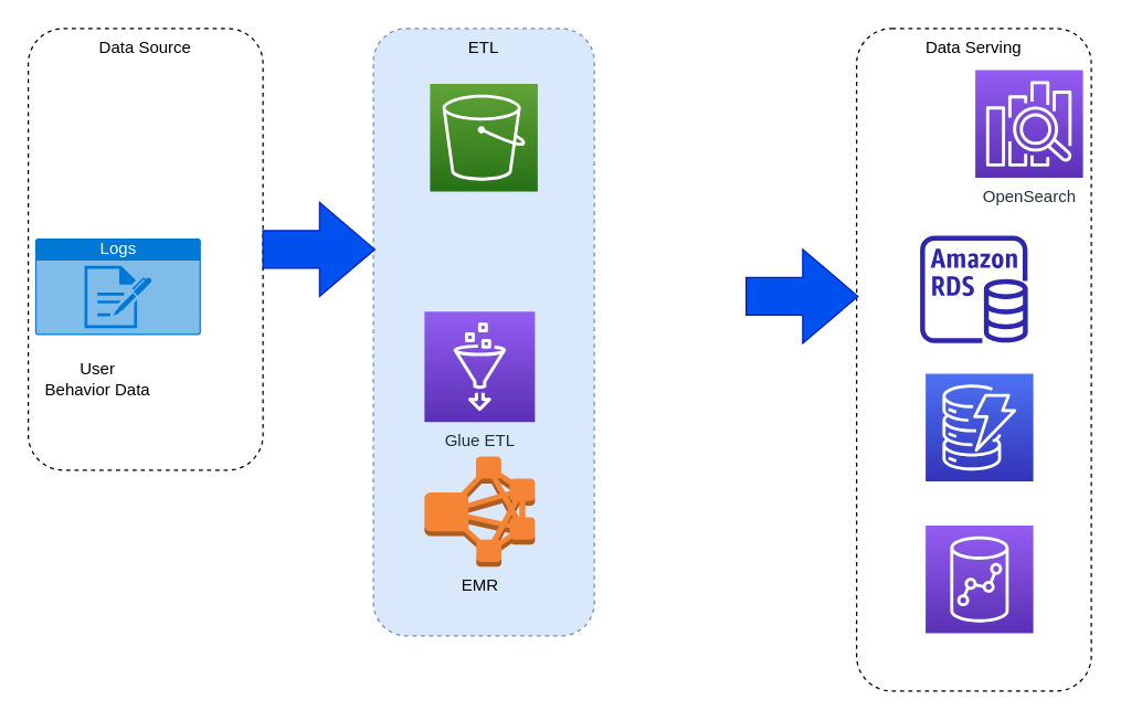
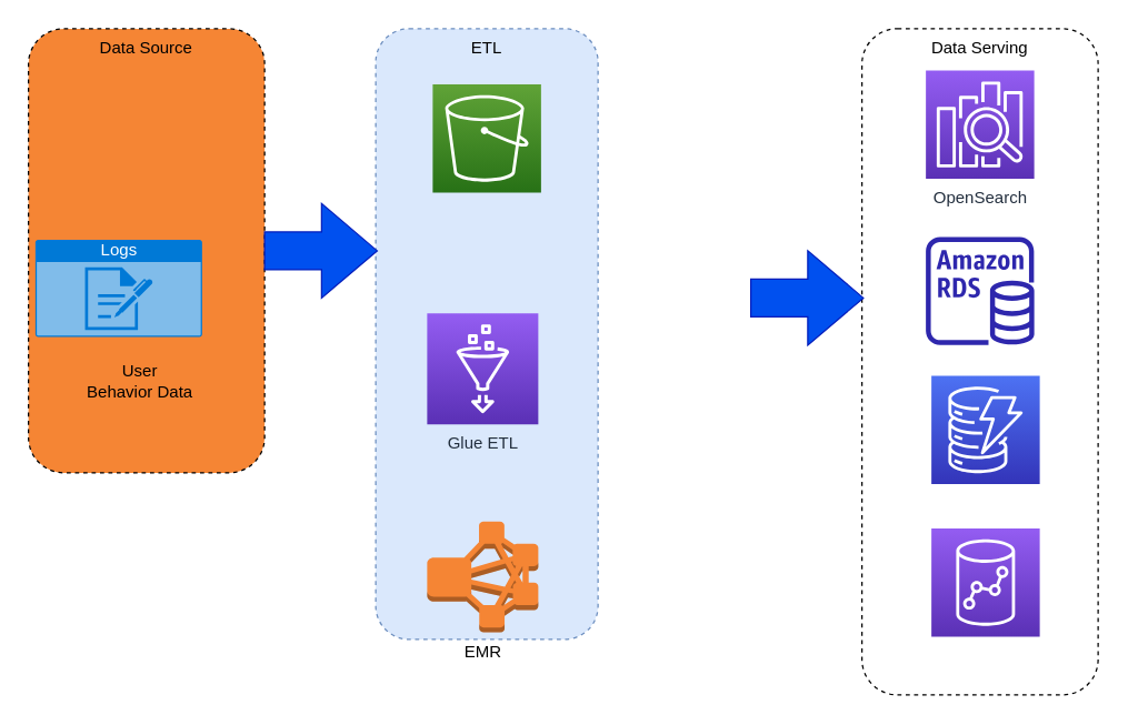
- <mxCell id="2" value="Data Source" style="rounded=1;whiteSpace=wrap;html=1;dashed=1;verticalAlign=top;" parent="1" vertex="1"><mxGeometry x="20" y="20" width="170" height="320" as="geometry" /></mxCell>
+ <mxCell id="2" value="Data Source" style="rounded=1;whiteSpace=wrap;html=1;dashed=1;verticalAlign=top;fillColor=#f58534;" parent="1" vertex="1"><mxGeometry x="20" y="20" width="170" height="320" as="geometry" /></mxCell>
- <mxCell id="8" value="OpenSearch" style="sketch=0;points=[[0,0,0],[0.25,0,0],[0.5,0,0],[0.75,0,0],[1,0,0],[0,1,0],[0.25,1,0],[0.5,1,0],[0.75,1,0],[1,1,0],[0,0.25,0],[0,0.5,0],[0,0.75,0],[1,0.25,0],[1,0.5,0],[1,0.75,0]];outlineConnect=0;fontColor=#232F3E;gradientColor=#945DF2;gradientDirection=north;fillColor=#5A30B5;strokeColor=#ffffff;dashed=0;verticalLabelPosition=bottom;verticalAlign=top;align=center;html=1;fontSize=12;fontStyle=0;aspect=fixed;shape=mxgraph.aws4.resourceIcon;resIcon=mxgraph.aws4.elasticsearch_service;" parent="1" vertex="1"><mxGeometry x="706" y="50" width="78" height="78" as="geometry" /></mxCell>
+ <mxCell id="8" value="OpenSearch" style="sketch=0;points=[[0,0,0],[0.25,0,0],[0.5,0,0],[0.75,0,0],[1,0,0],[0,1,0],[0.25,1,0],[0.5,1,0],[0.75,1,0],[1,1,0],[0,0.25,0],[0,0.5,0],[0,0.75,0],[1,0.25,0],[1,0.5,0],[1,0.75,0]];outlineConnect=0;fontColor=#232F3E;gradientColor=#945DF2;gradientDirection=north;fillColor=#5A30B5;strokeColor=#ffffff;dashed=0;verticalLabelPosition=bottom;verticalAlign=top;align=center;html=1;fontSize=12;fontStyle=0;aspect=fixed;shape=mxgraph.aws4.resourceIcon;resIcon=mxgraph.aws4.elasticsearch_service;" parent="1" vertex="1"><mxGeometry x="666" y="50" width="78" height="78" as="geometry" /></mxCell>
- <mxCell id="14" value="User &lt;br&gt;Behavior Data" style="text;html=1;strokeColor=none;fillColor=none;align=center;verticalAlign=middle;whiteSpace=wrap;rounded=0;" parent="1" vertex="1"><mxGeometry x="30" y="257" width="81" height="33" as="geometry" /></mxCell>
+ <mxCell id="14" value="User &lt;br&gt;Behavior Data" style="text;html=1;strokeColor=none;fillColor=none;align=center;verticalAlign=middle;whiteSpace=wrap;rounded=0;" parent="1" vertex="1"><mxGeometry x="60" y="257" width="81" height="33" as="geometry" /></mxCell>
- <mxCell id="7" value="EMR" style="outlineConnect=0;dashed=0;verticalLabelPosition=bottom;verticalAlign=top;align=center;html=1;shape=mxgraph.aws3.emr_cluster;fillColor=#F58534;gradientColor=none;" parent="1" vertex="1"><mxGeometry x="307" y="330" width="80" height="80" as="geometry" /></mxCell>
+ <mxCell id="7" value="EMR" style="outlineConnect=0;dashed=0;verticalLabelPosition=bottom;verticalAlign=top;align=center;html=1;shape=mxgraph.aws3.emr_cluster;fillColor=#F58534;gradientColor=none;" parent="1" vertex="1"><mxGeometry x="307" y="375" width="80" height="80" as="geometry" /></mxCell>
